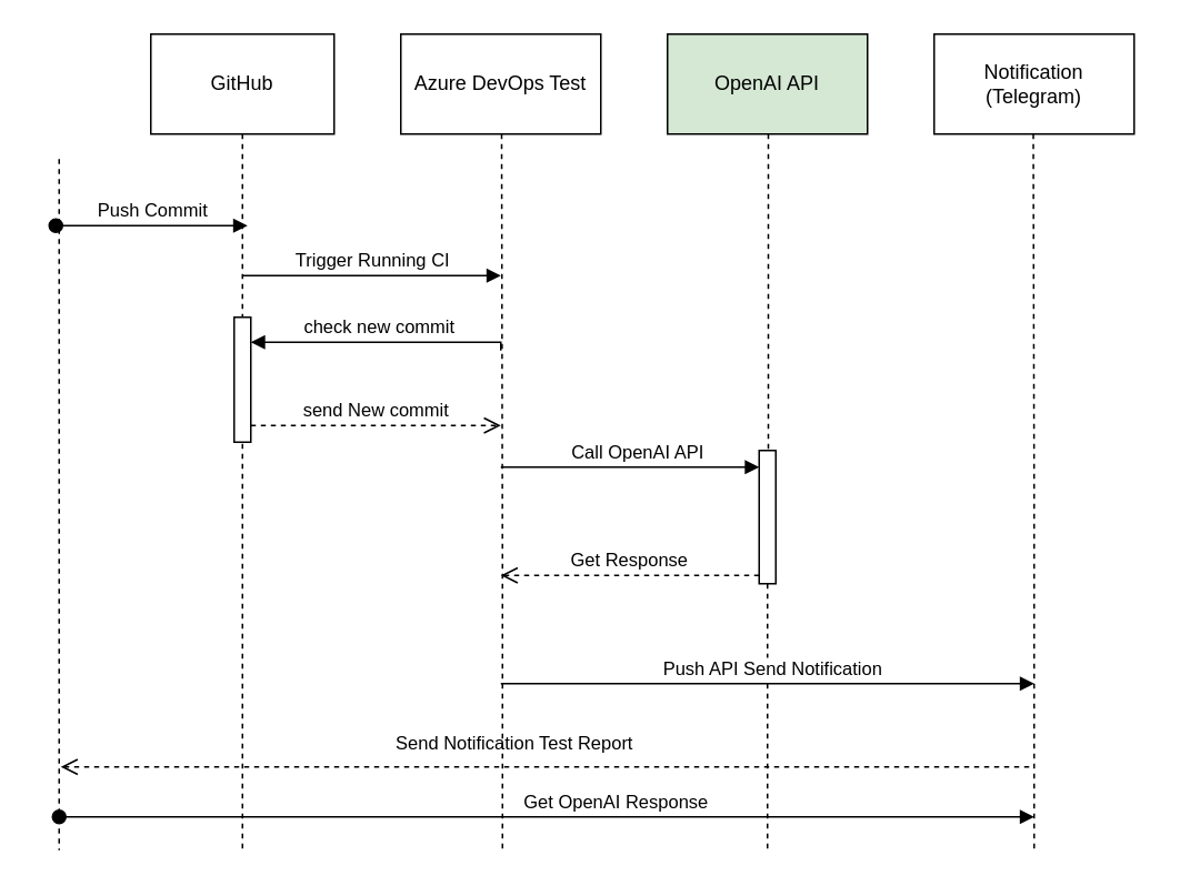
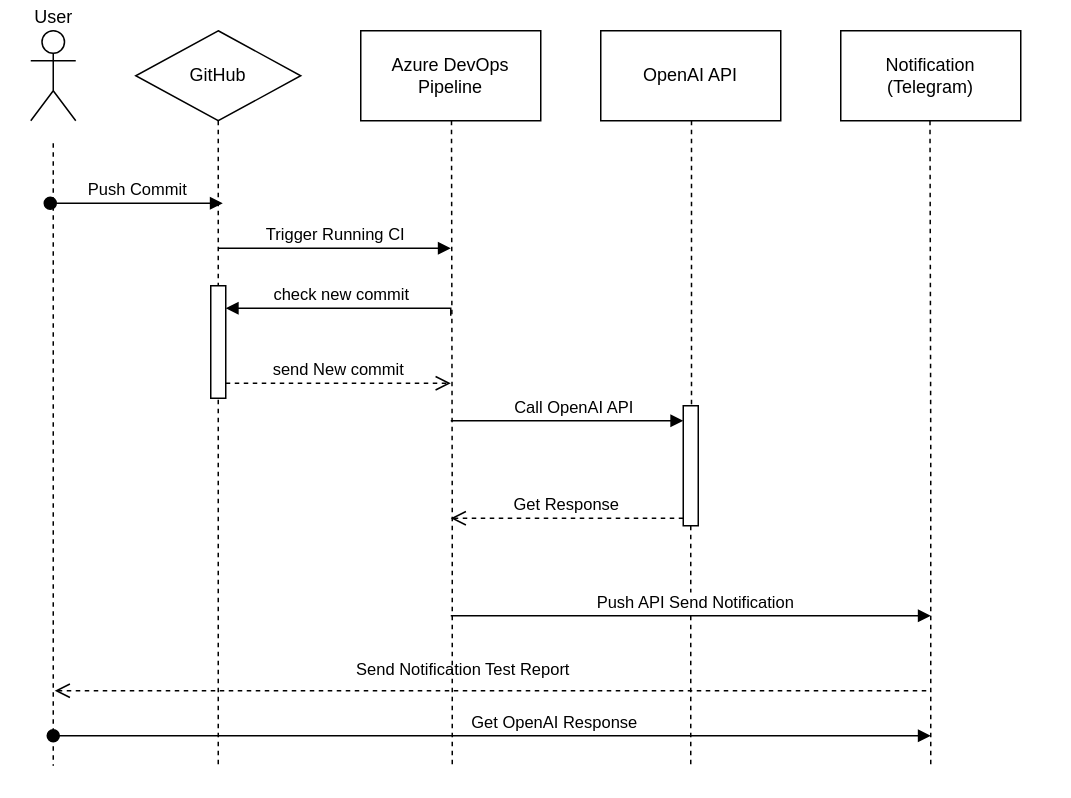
+ <mxCell id="2" value="User" style="shape=umlActor;verticalLabelPosition=top;verticalAlign=bottom;html=1;labelPosition=center;align=center;" parent="1" vertex="1"><mxGeometry x="20" y="20" width="30" height="60" as="geometry" /></mxCell>
- <mxCell id="14" value="GitHub" style="html=1;whiteSpace=wrap;" parent="1" vertex="1"><mxGeometry x="90" y="20" width="110" height="60" as="geometry" /></mxCell>
+ <mxCell id="14" value="GitHub" style="rhombus;html=1;whiteSpace=wrap;" parent="1" vertex="1"><mxGeometry x="90" y="20" width="110" height="60" as="geometry" /></mxCell>
- <mxCell id="15" value="Azure DevOps Test" style="whiteSpace=wrap;html=1;" parent="1" vertex="1"><mxGeometry x="240" y="20" width="120" height="60" as="geometry" /></mxCell>
+ <mxCell id="15" value="Azure DevOps Pipeline" style="whiteSpace=wrap;html=1;" parent="1" vertex="1"><mxGeometry x="240" y="20" width="120" height="60" as="geometry" /></mxCell>
- <mxCell id="3" value="OpenAI API" style="whiteSpace=wrap;html=1;fillColor=#d5e8d4;" parent="1" vertex="1"><mxGeometry x="400" y="20" width="120" height="60" as="geometry" /></mxCell>
+ <mxCell id="3" value="OpenAI API" style="whiteSpace=wrap;html=1;" parent="1" vertex="1"><mxGeometry x="400" y="20" width="120" height="60" as="geometry" /></mxCell>
